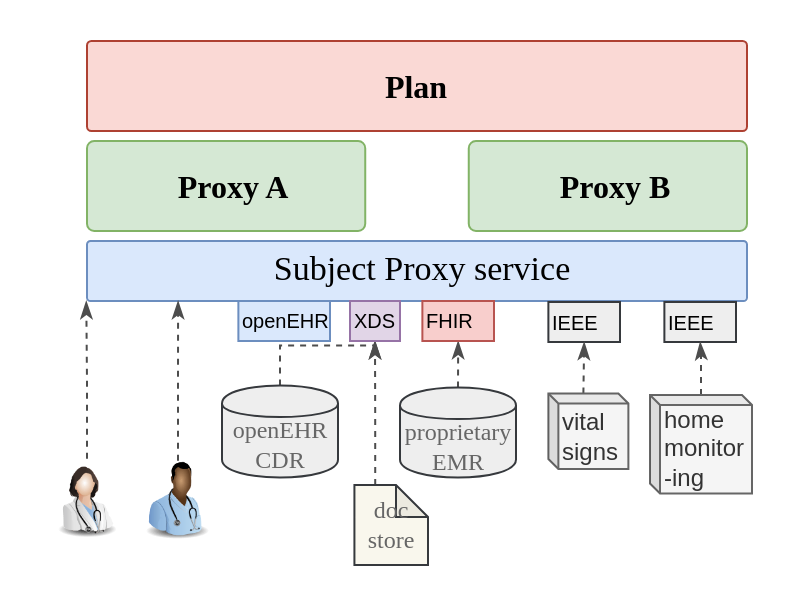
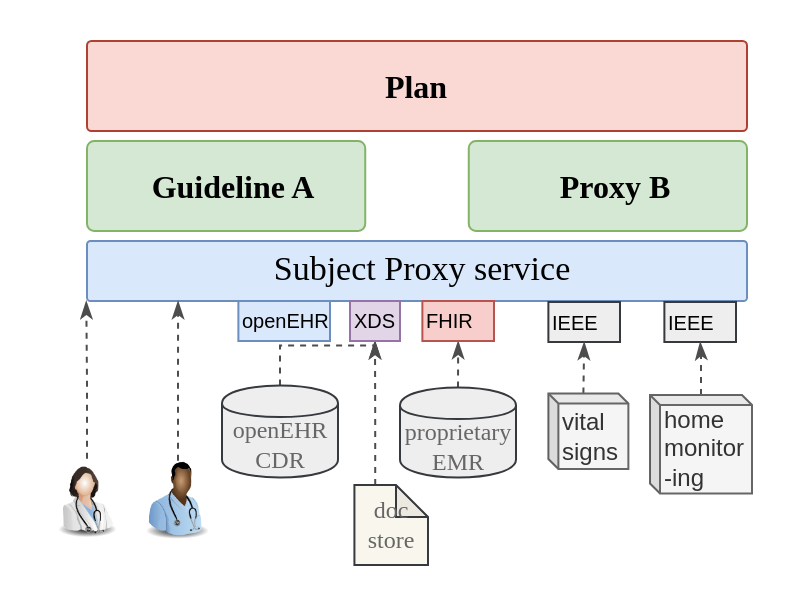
- <mxCell id="23" value="&lt;div style=&quot;font-size: 16px;&quot;&gt;&lt;b&gt;Proxy A&lt;/b&gt;&lt;/div&gt;" style="rounded=1;whiteSpace=wrap;html=1;fontSize=16;arcSize=8;verticalAlign=middle;fillColor=#d5e8d4;strokeColor=#82b366;align=center;spacingLeft=8;fontFamily=Tahoma;" parent="1" vertex="1"><mxGeometry x="43" y="70" width="139.12" height="45" as="geometry" /></mxCell>
+ <mxCell id="23" value="&lt;div style=&quot;font-size: 16px;&quot;&gt;&lt;b&gt;Guideline A&lt;/b&gt;&lt;/div&gt;" style="rounded=1;whiteSpace=wrap;html=1;fontSize=16;arcSize=8;verticalAlign=middle;fillColor=#d5e8d4;strokeColor=#82b366;align=center;spacingLeft=8;fontFamily=Tahoma;" parent="1" vertex="1"><mxGeometry x="43" y="70" width="139.12" height="45" as="geometry" /></mxCell>
